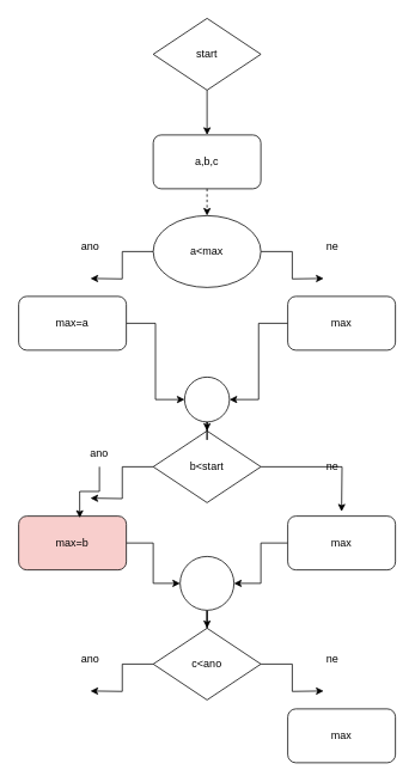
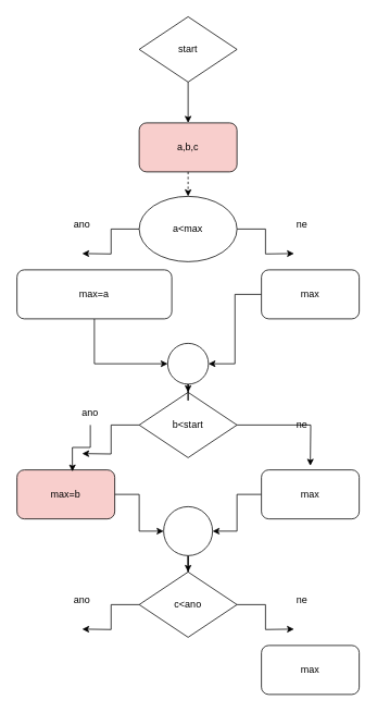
- <mxCell id="4" value="a,b,c" style="rounded=1;whiteSpace=wrap;html=1;" vertex="1" parent="1"><mxGeometry x="170" y="150" width="120" height="60" as="geometry" /></mxCell>
+ <mxCell id="4" value="a,b,c" style="rounded=1;whiteSpace=wrap;html=1;fillColor=#f8cecc;" vertex="1" parent="1"><mxGeometry x="170" y="150" width="120" height="60" as="geometry" /></mxCell>
- <mxCell id="10" value="max=a" style="rounded=1;whiteSpace=wrap;html=1;" vertex="1" parent="1"><mxGeometry x="20" y="330" width="120" height="60" as="geometry" /></mxCell>
+ <mxCell id="10" value="max=a" style="rounded=1;whiteSpace=wrap;html=1;" vertex="1" parent="1"><mxGeometry x="20" y="330" width="190" height="60" as="geometry" /></mxCell>
